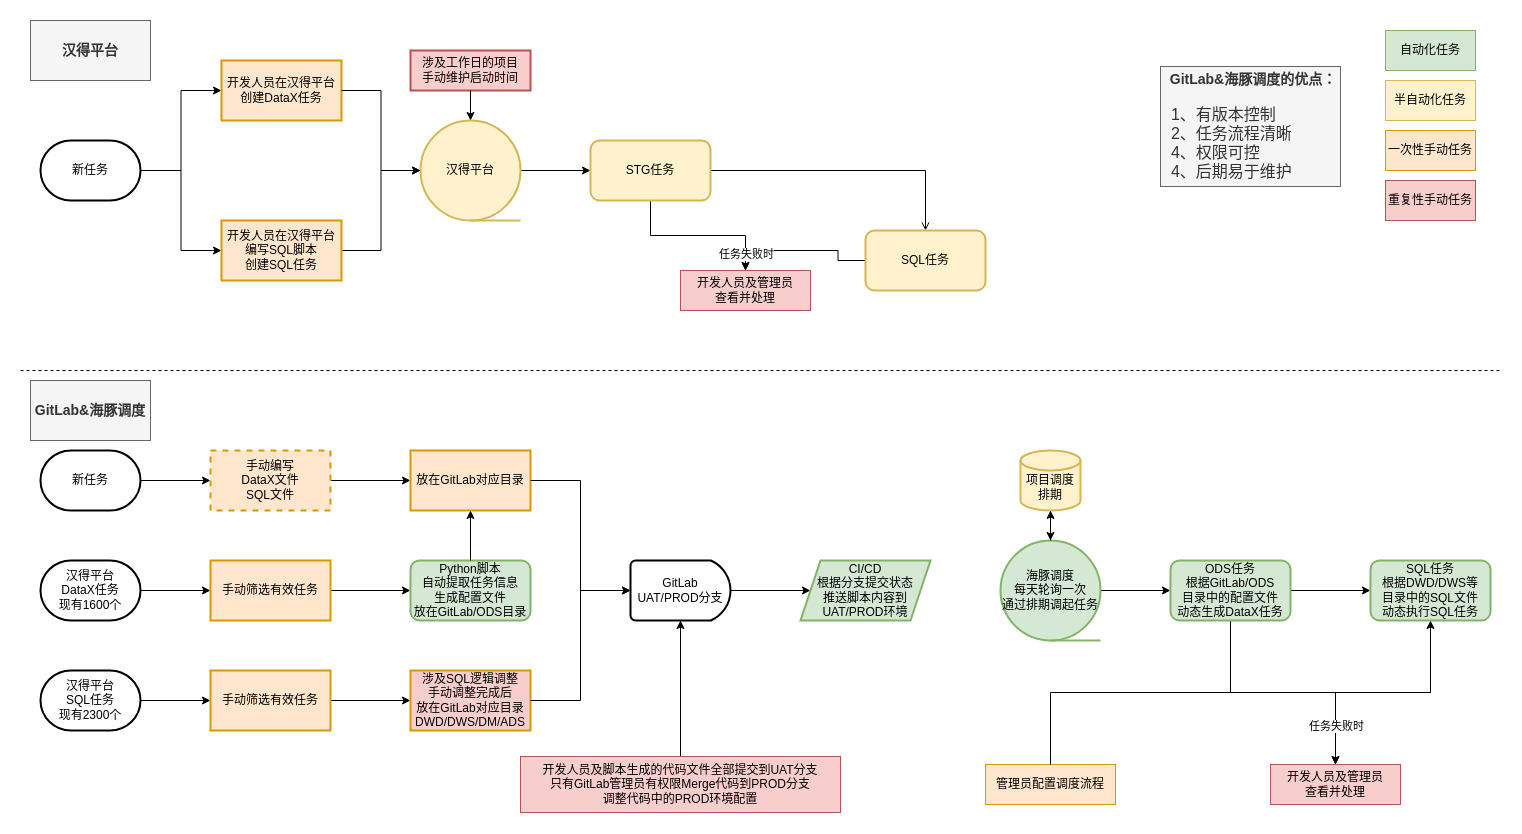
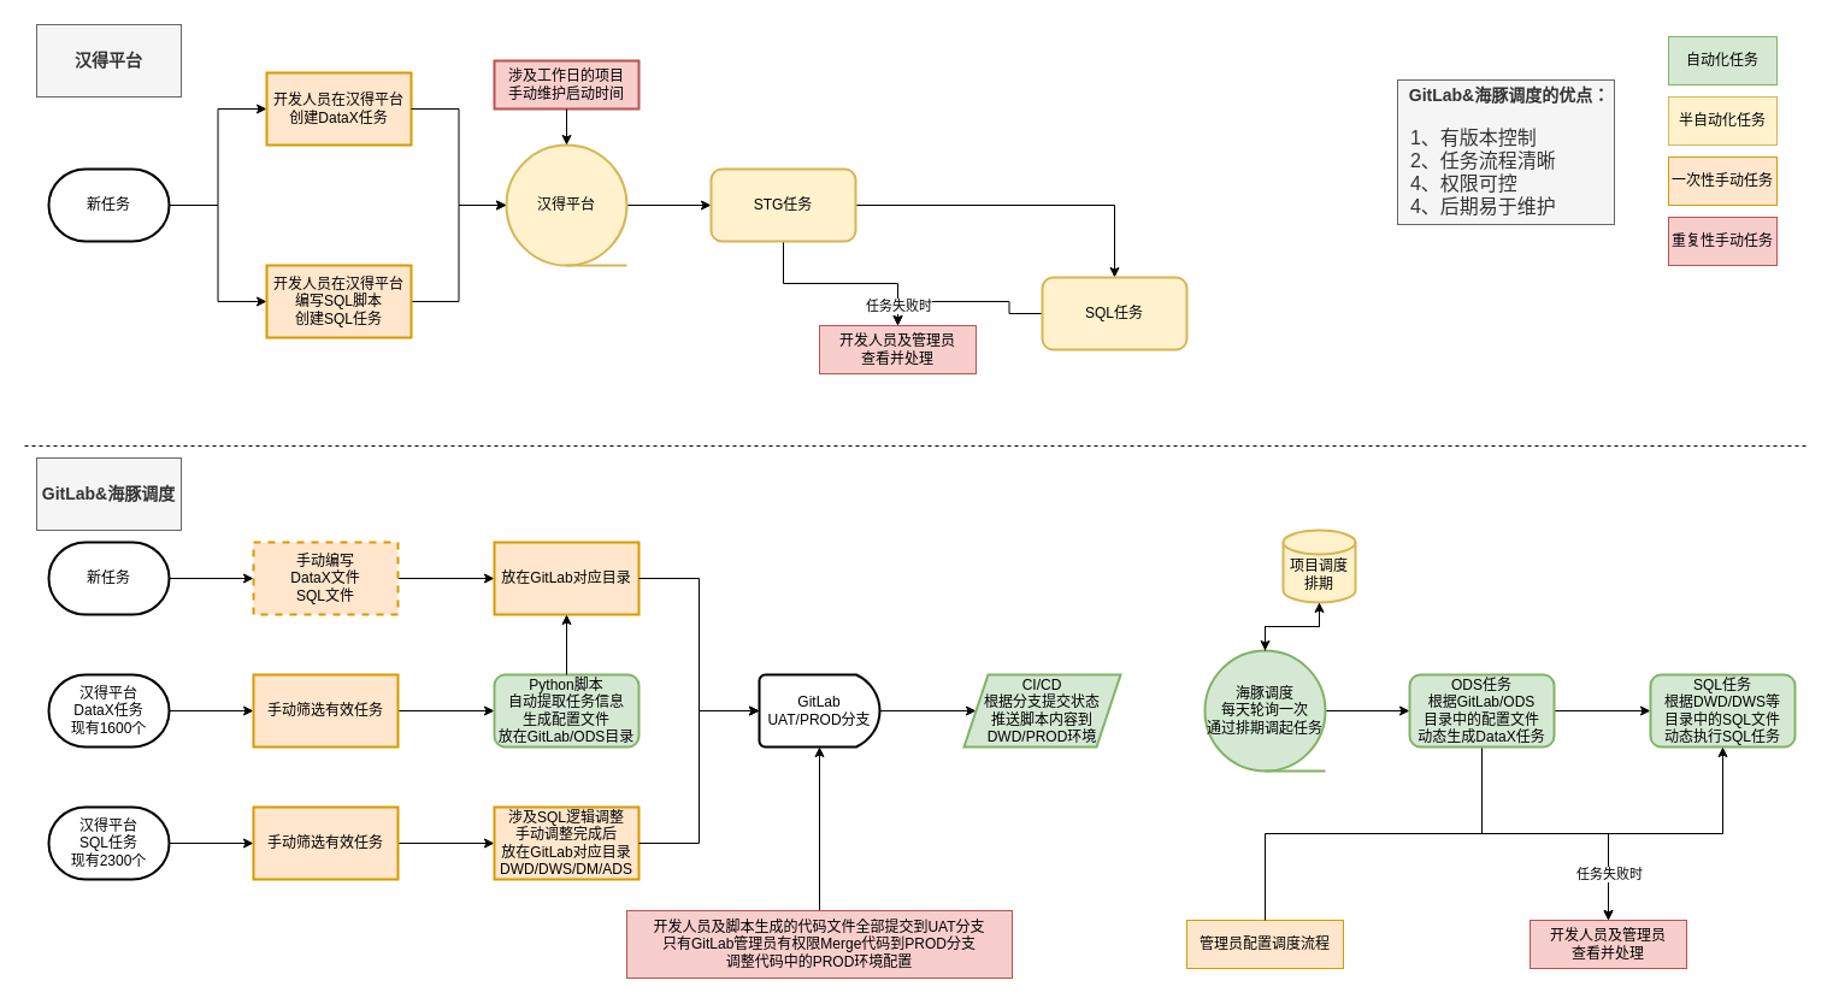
- <mxCell id="50" value="" style="edgeStyle=orthogonalEdgeStyle;rounded=0;orthogonalLoop=1;jettySize=auto;html=1;endArrow=open;" edge="1" parent="1" source="52" target="55"><mxGeometry relative="1" as="geometry" /></mxCell>
+ <mxCell id="50" value="" style="edgeStyle=orthogonalEdgeStyle;rounded=0;orthogonalLoop=1;jettySize=auto;html=1;" edge="1" parent="1" source="52" target="55"><mxGeometry relative="1" as="geometry" /></mxCell>
- <mxCell id="28" value="&lt;br&gt;项目调度排期" style="strokeWidth=2;html=1;shape=mxgraph.flowchart.database;whiteSpace=wrap;fillColor=#fff2cc;strokeColor=#d6b656;" vertex="1" parent="1"><mxGeometry x="1020" y="450" width="60" height="60" as="geometry" /></mxCell>
+ <mxCell id="28" value="&lt;br&gt;项目调度排期" style="strokeWidth=2;html=1;shape=mxgraph.flowchart.database;whiteSpace=wrap;fillColor=#fff2cc;strokeColor=#d6b656;" vertex="1" parent="1"><mxGeometry x="1065" y="440" width="60" height="60" as="geometry" /></mxCell>
- <mxCell id="24" value="CI/CD&lt;br style=&quot;border-color: var(--border-color);&quot;&gt;根据分支提交状态&lt;br&gt;推送脚本内容到&lt;br&gt;UAT/PROD环境" style="shape=parallelogram;perimeter=parallelogramPerimeter;whiteSpace=wrap;html=1;fixedSize=1;strokeWidth=2;fillColor=#d5e8d4;strokeColor=#82b366;" vertex="1" parent="1"><mxGeometry x="800" y="560" width="130" height="60" as="geometry" /></mxCell>
+ <mxCell id="24" value="CI/CD&lt;br style=&quot;border-color: var(--border-color);&quot;&gt;根据分支提交状态&lt;br&gt;推送脚本内容到&lt;br&gt;DWD/PROD环境" style="shape=parallelogram;perimeter=parallelogramPerimeter;whiteSpace=wrap;html=1;fixedSize=1;strokeWidth=2;fillColor=#d5e8d4;strokeColor=#82b366;" vertex="1" parent="1"><mxGeometry x="800" y="560" width="130" height="60" as="geometry" /></mxCell>
- <mxCell id="11" value="涉及SQL逻辑调整&lt;br&gt;手动调整完成后&lt;br&gt;放在GitLab对应目录&lt;br&gt;DWD/DWS/DM/ADS" style="whiteSpace=wrap;html=1;fillColor=#f8cecc;strokeColor=#d79b00;strokeWidth=2;" vertex="1" parent="1"><mxGeometry x="410" y="670" width="120" height="60" as="geometry" /></mxCell>
+ <mxCell id="11" value="涉及SQL逻辑调整&lt;br&gt;手动调整完成后&lt;br&gt;放在GitLab对应目录&lt;br&gt;DWD/DWS/DM/ADS" style="whiteSpace=wrap;html=1;fillColor=#ffe6cc;strokeColor=#d79b00;strokeWidth=2;" vertex="1" parent="1"><mxGeometry x="410" y="670" width="120" height="60" as="geometry" /></mxCell>
